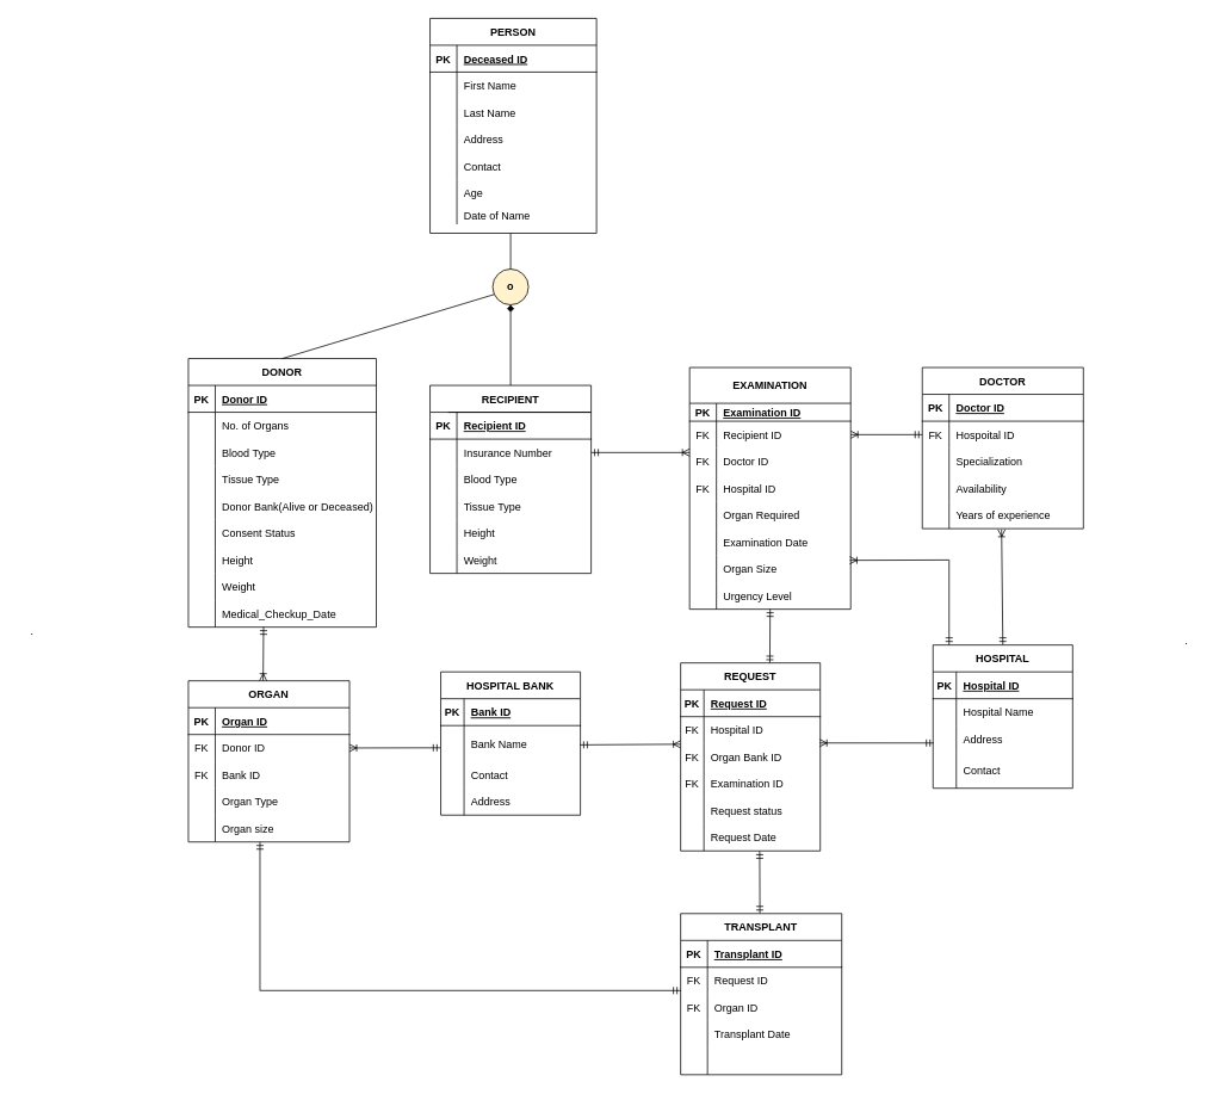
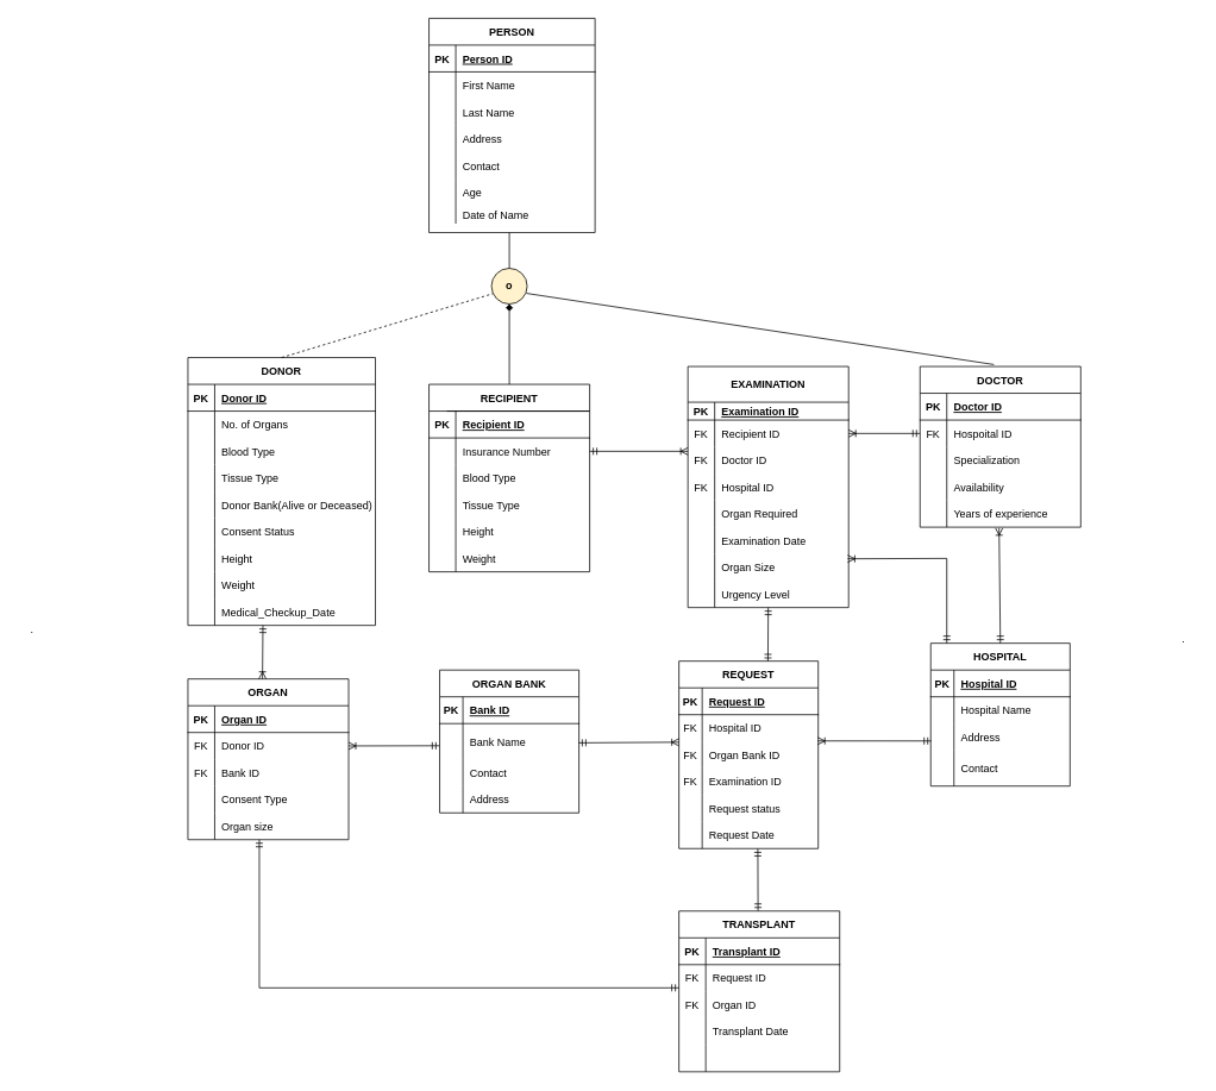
- <mxCell id="5" value="Deceased ID" style="shape=partialRectangle;connectable=0;fillColor=none;top=0;left=0;bottom=0;right=0;align=left;spacingLeft=6;fontStyle=5;overflow=hidden;" vertex="1" parent="3"><mxGeometry x="30" width="156" height="30" as="geometry"><mxRectangle width="156" height="30" as="alternateBounds" /></mxGeometry></mxCell>
+ <mxCell id="5" value="Person ID" style="shape=partialRectangle;connectable=0;fillColor=none;top=0;left=0;bottom=0;right=0;align=left;spacingLeft=6;fontStyle=5;overflow=hidden;" vertex="1" parent="3"><mxGeometry x="30" width="156" height="30" as="geometry"><mxRectangle width="156" height="30" as="alternateBounds" /></mxGeometry></mxCell>
- <mxCell id="90" value="" style="endArrow=none;html=1;rounded=0;exitX=0.5;exitY=0;exitDx=0;exitDy=0;entryX=0.051;entryY=0.707;entryDx=0;entryDy=0;entryPerimeter=0;" edge="1" parent="1" source="26" target="24"><mxGeometry relative="1" as="geometry"><mxPoint x="400" y="310" as="sourcePoint" /><mxPoint x="550" y="330" as="targetPoint" /><Array as="points" /></mxGeometry></mxCell>
+ <mxCell id="90" value="" style="endArrow=none;html=1;rounded=0;exitX=0.5;exitY=0;exitDx=0;exitDy=0;entryX=0.051;entryY=0.707;entryDx=0;entryDy=0;entryPerimeter=0;dashed=1;" edge="1" parent="1" source="26" target="24"><mxGeometry relative="1" as="geometry"><mxPoint x="400" y="310" as="sourcePoint" /><mxPoint x="550" y="330" as="targetPoint" /><Array as="points" /></mxGeometry></mxCell>
+ <mxCell id="92" value="" style="endArrow=none;html=1;rounded=0;exitX=0.975;exitY=0.701;exitDx=0;exitDy=0;exitPerimeter=0;entryX=0.46;entryY=-0.012;entryDx=0;entryDy=0;entryPerimeter=0;" edge="1" parent="1" source="24" target="73"><mxGeometry relative="1" as="geometry"><mxPoint x="500" y="410" as="sourcePoint" /><mxPoint x="660" y="410" as="targetPoint" /></mxGeometry></mxCell>
- <mxCell id="109" value="HOSPITAL BANK" style="shape=table;startSize=30;container=1;collapsible=1;childLayout=tableLayout;fixedRows=1;rowLines=0;fontStyle=1;align=center;resizeLast=1;" vertex="1" parent="1"><mxGeometry x="492" y="750" width="156" height="160" as="geometry" /></mxCell>
+ <mxCell id="109" value="ORGAN BANK" style="shape=table;startSize=30;container=1;collapsible=1;childLayout=tableLayout;fixedRows=1;rowLines=0;fontStyle=1;align=center;resizeLast=1;" vertex="1" parent="1"><mxGeometry x="492" y="750" width="156" height="160" as="geometry" /></mxCell>
- <mxCell id="105" value="Organ Type" style="shape=partialRectangle;connectable=0;fillColor=none;top=0;left=0;bottom=0;right=0;align=left;spacingLeft=6;overflow=hidden;" vertex="1" parent="103"><mxGeometry x="30" width="150" height="30" as="geometry"><mxRectangle width="150" height="30" as="alternateBounds" /></mxGeometry></mxCell>
+ <mxCell id="105" value="Consent Type" style="shape=partialRectangle;connectable=0;fillColor=none;top=0;left=0;bottom=0;right=0;align=left;spacingLeft=6;overflow=hidden;" vertex="1" parent="103"><mxGeometry x="30" width="150" height="30" as="geometry"><mxRectangle width="150" height="30" as="alternateBounds" /></mxGeometry></mxCell>
